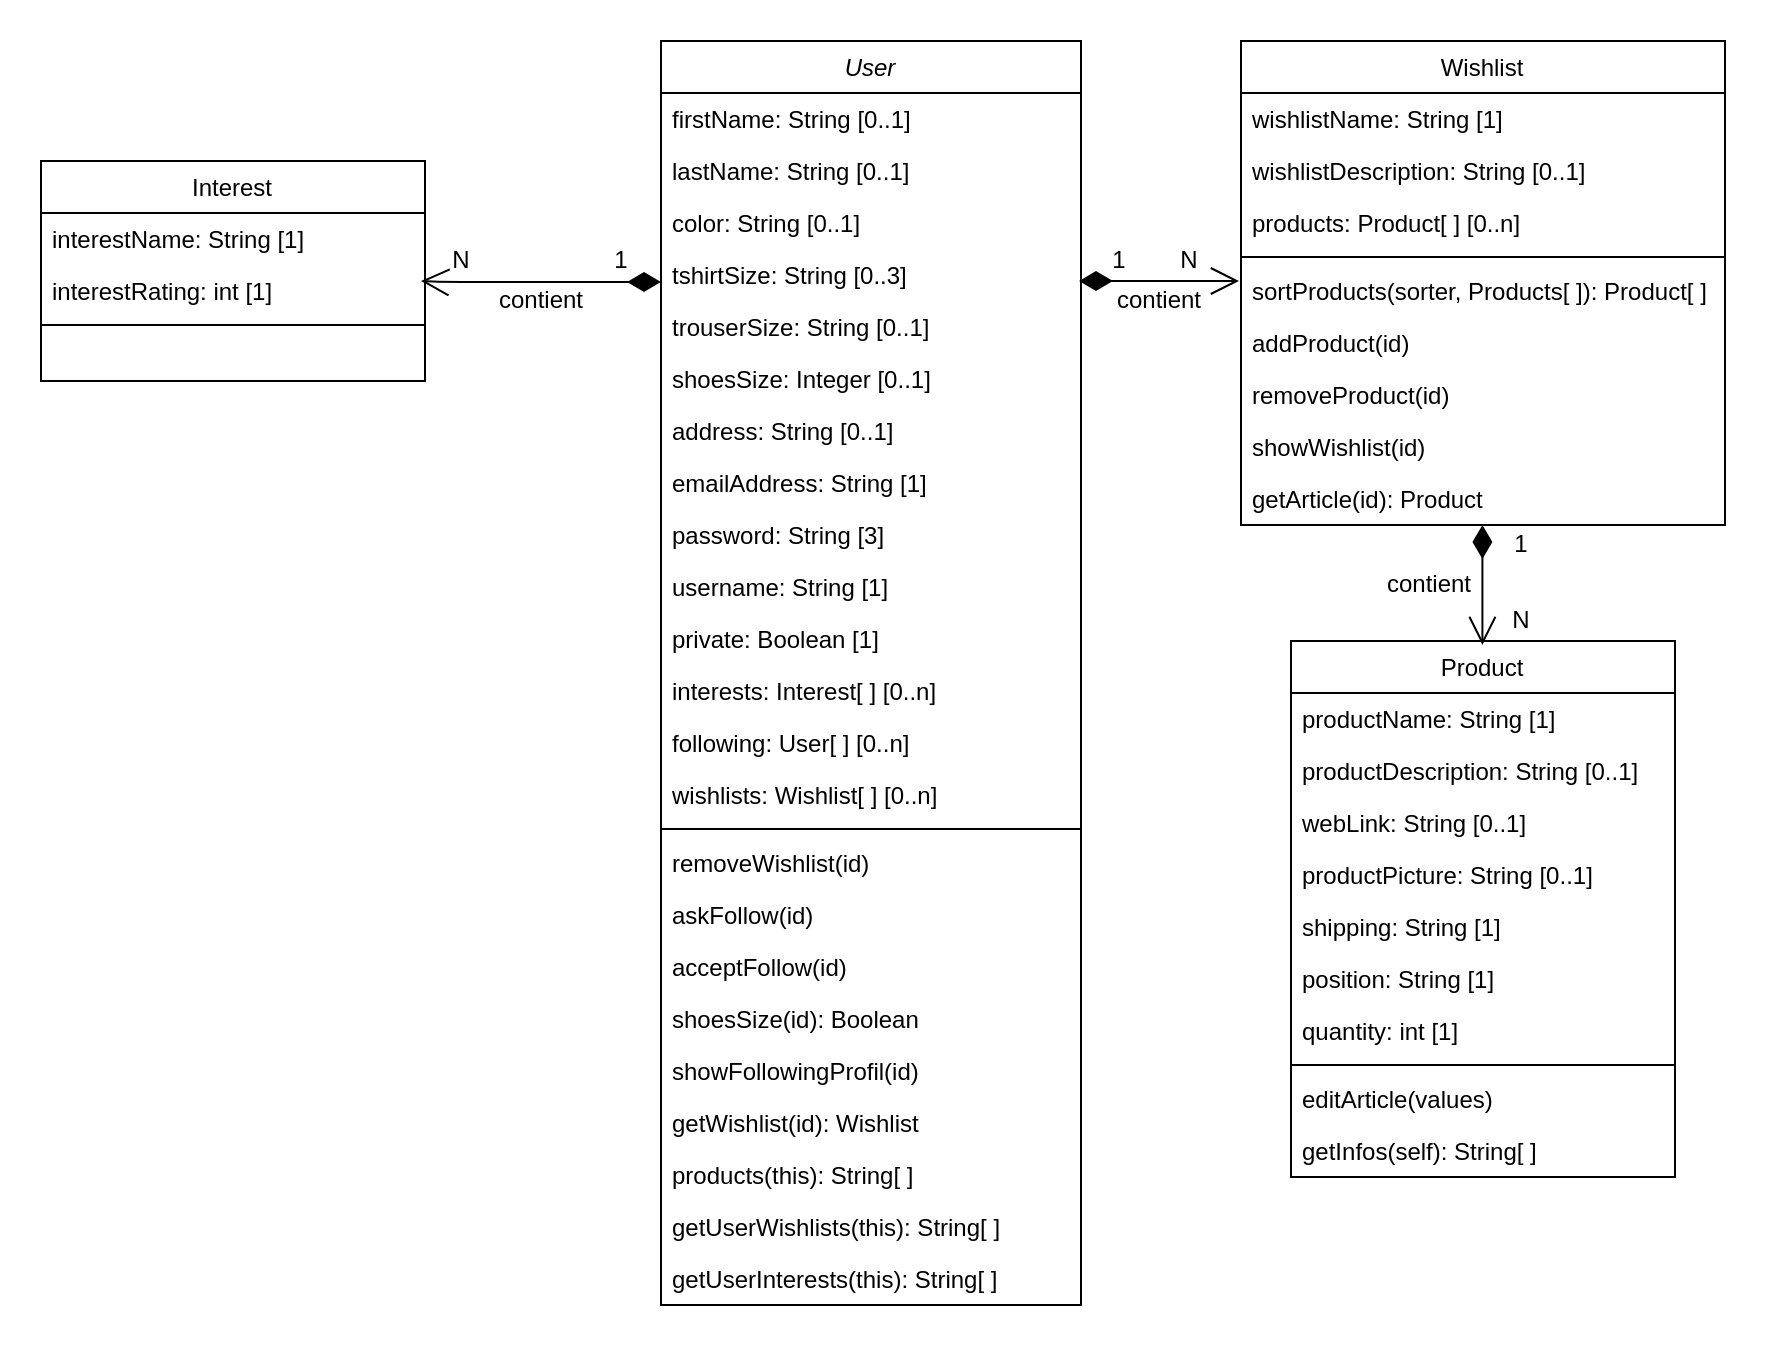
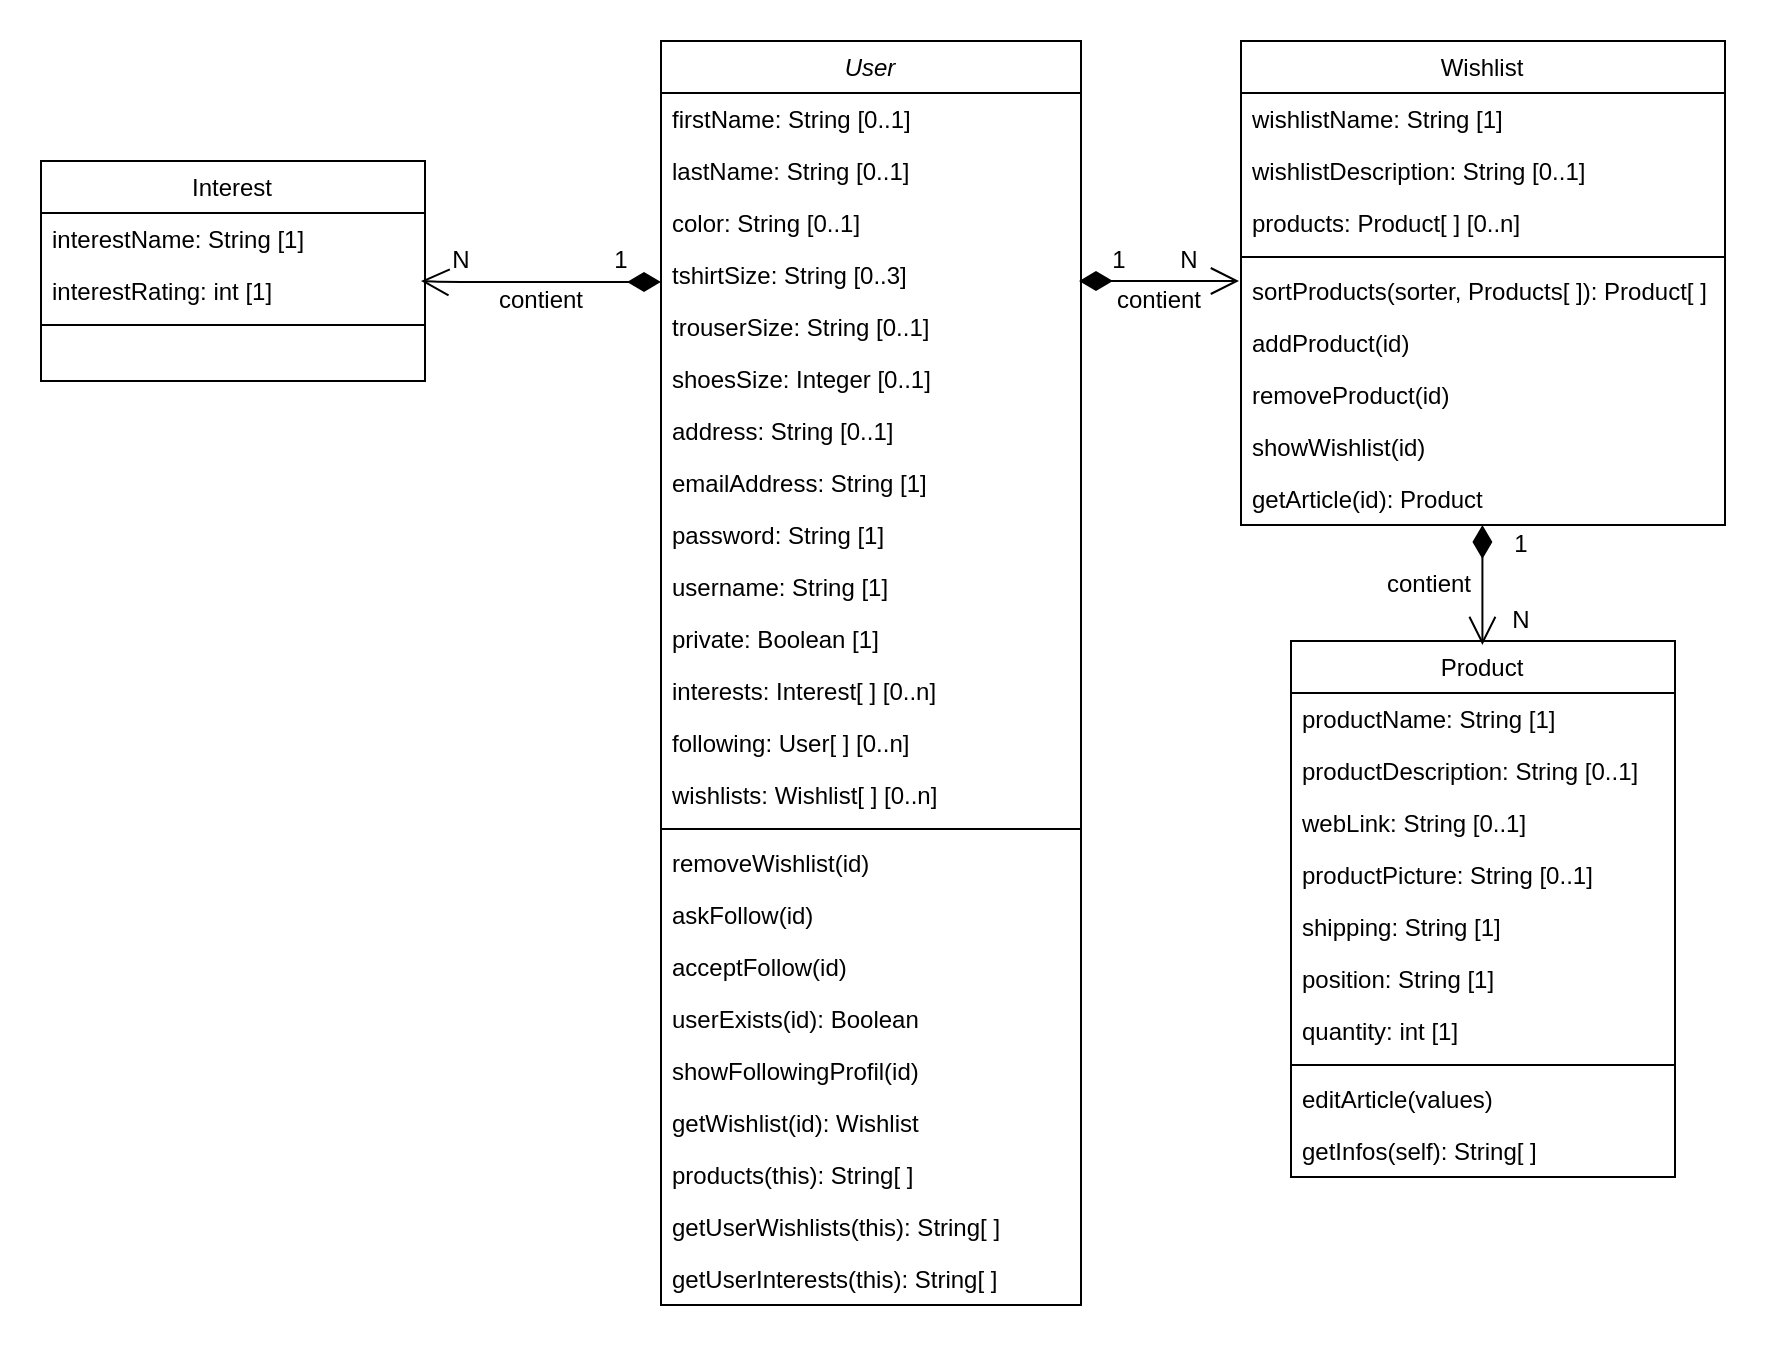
- <mxCell id="11" value="password: String [3]" style="text;align=left;verticalAlign=top;spacingLeft=4;spacingRight=4;overflow=hidden;rotatable=0;points=[[0,0.5],[1,0.5]];portConstraint=eastwest;" parent="2" vertex="1"><mxGeometry y="234" width="210" height="26" as="geometry" /></mxCell>
+ <mxCell id="11" value="password: String [1]" style="text;align=left;verticalAlign=top;spacingLeft=4;spacingRight=4;overflow=hidden;rotatable=0;points=[[0,0.5],[1,0.5]];portConstraint=eastwest;" parent="2" vertex="1"><mxGeometry y="234" width="210" height="26" as="geometry" /></mxCell>
- <mxCell id="21" value="shoesSize(id): Boolean" style="text;align=left;verticalAlign=top;spacingLeft=4;spacingRight=4;overflow=hidden;rotatable=0;points=[[0,0.5],[1,0.5]];portConstraint=eastwest;" parent="2" vertex="1"><mxGeometry y="476" width="210" height="26" as="geometry" /></mxCell>
+ <mxCell id="21" value="userExists(id): Boolean" style="text;align=left;verticalAlign=top;spacingLeft=4;spacingRight=4;overflow=hidden;rotatable=0;points=[[0,0.5],[1,0.5]];portConstraint=eastwest;" parent="2" vertex="1"><mxGeometry y="476" width="210" height="26" as="geometry" /></mxCell>
